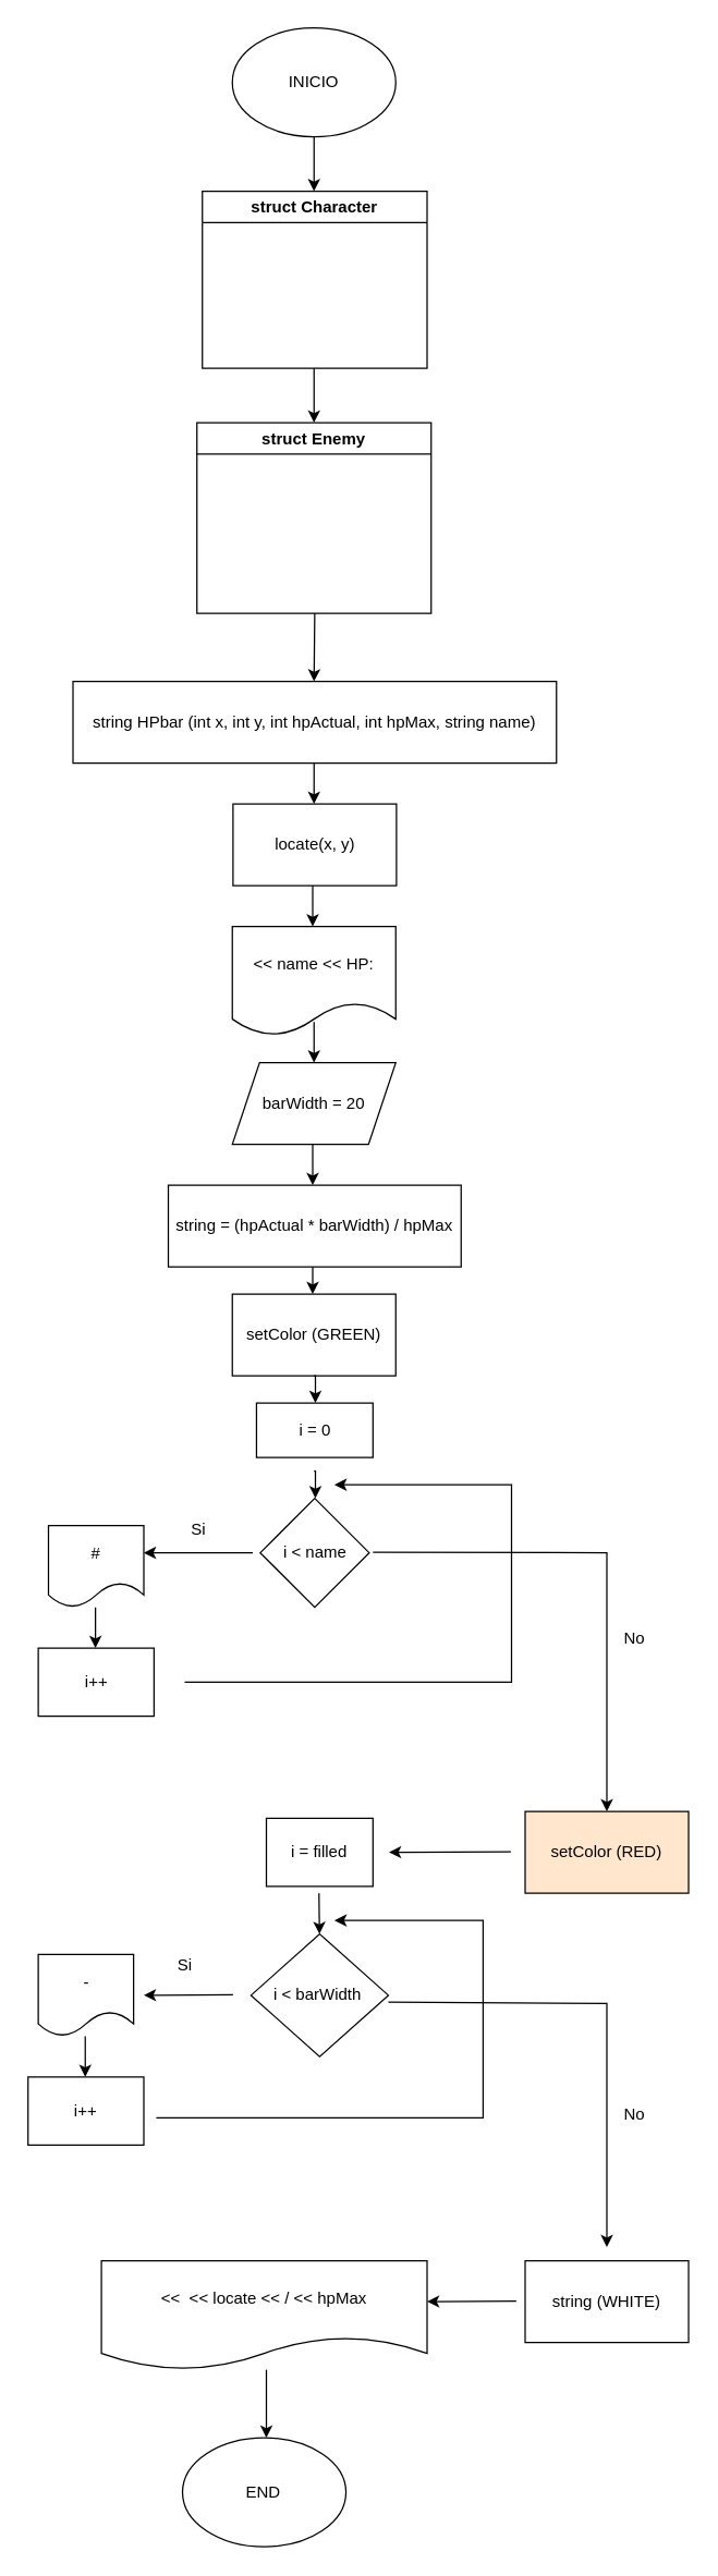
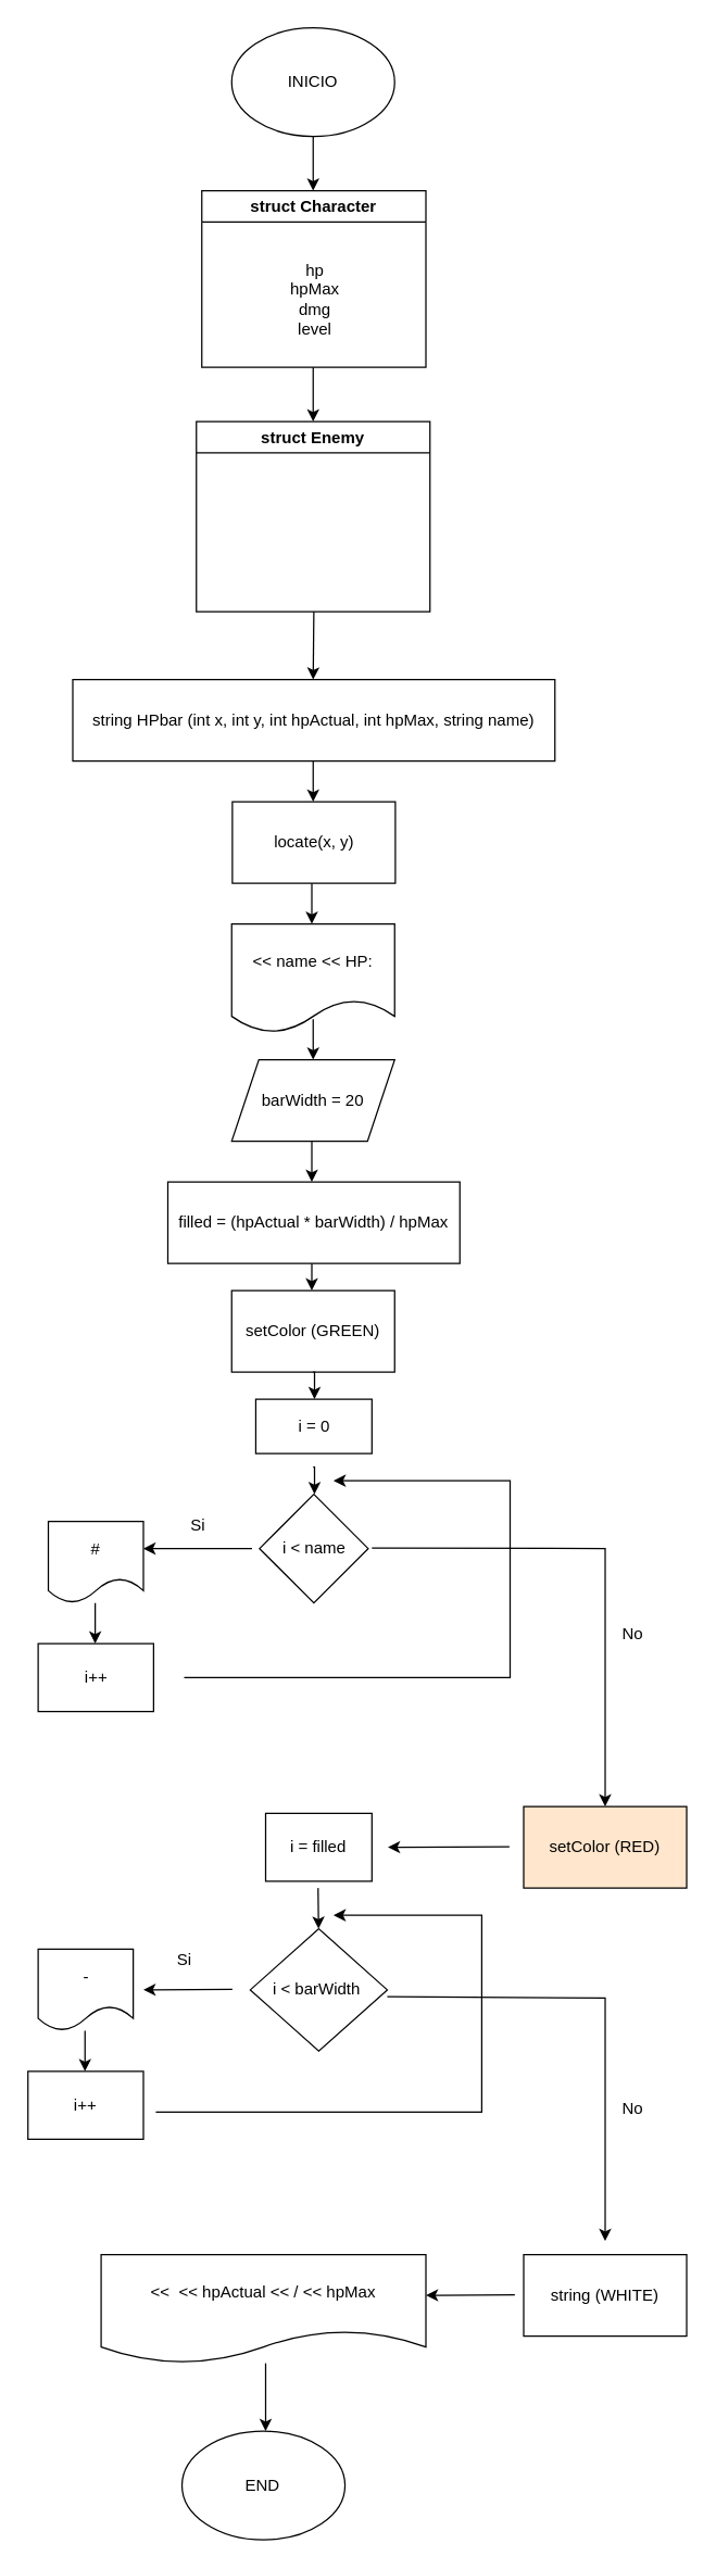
+ <mxCell id="4" value="hp&lt;div&gt;hpMax&lt;/div&gt;&lt;div&gt;dmg&lt;/div&gt;&lt;div&gt;level&lt;/div&gt;" style="text;html=1;align=center;verticalAlign=middle;resizable=0;points=[];autosize=1;strokeColor=none;fillColor=none;" vertex="1" parent="3"><mxGeometry x="52.5" y="45" width="60" height="70" as="geometry" /></mxCell>
- <mxCell id="16" value="&lt;span style=&quot;font-size: 12px;&quot;&gt;string = (hpActual * barWidth) / hpMax&lt;/span&gt;" style="rounded=0;whiteSpace=wrap;html=1;" vertex="1" parent="1"><mxGeometry x="123" y="870" width="215" height="60" as="geometry" /></mxCell>
+ <mxCell id="16" value="&lt;span style=&quot;font-size: 12px;&quot;&gt;filled = (hpActual * barWidth) / hpMax&lt;/span&gt;" style="rounded=0;whiteSpace=wrap;html=1;" vertex="1" parent="1"><mxGeometry x="123" y="870" width="215" height="60" as="geometry" /></mxCell>
- <mxCell id="43" value="&amp;lt;&amp;lt;&amp;nbsp; &amp;lt;&amp;lt; locate &amp;lt;&amp;lt; / &amp;lt;&amp;lt; hpMax" style="shape=document;whiteSpace=wrap;html=1;boundedLbl=1;" vertex="1" parent="1"><mxGeometry x="73.87" y="1660" width="239.13" height="80" as="geometry" /></mxCell>
+ <mxCell id="43" value="&amp;lt;&amp;lt;&amp;nbsp; &amp;lt;&amp;lt; hpActual &amp;lt;&amp;lt; / &amp;lt;&amp;lt; hpMax" style="shape=document;whiteSpace=wrap;html=1;boundedLbl=1;" vertex="1" parent="1"><mxGeometry x="73.87" y="1660" width="239.13" height="80" as="geometry" /></mxCell>
